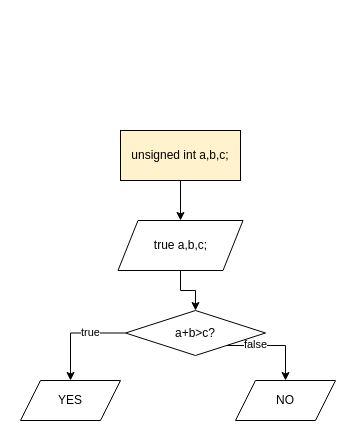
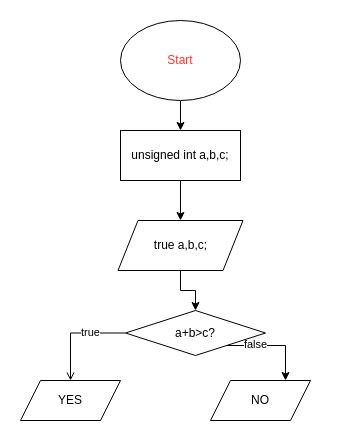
+ <mxCell id="3" value="&lt;font color=&quot;#ff3333&quot;&gt;Start&lt;/font&gt;" style="ellipse;whiteSpace=wrap;html=1;" vertex="1" parent="1"><mxGeometry x="120" y="20" width="120" height="80" as="geometry" /></mxCell>
+ <mxCell id="2" style="edgeStyle=orthogonalEdgeStyle;rounded=0;orthogonalLoop=1;jettySize=auto;html=1;entryX=0.5;entryY=0;entryDx=0;entryDy=0;" edge="1" parent="1" source="3" target="5"><mxGeometry relative="1" as="geometry" /></mxCell>
- <mxCell id="5" value="unsigned int a,b,c;" style="rounded=0;whiteSpace=wrap;html=1;fillColor=#fff2cc;" vertex="1" parent="1"><mxGeometry x="120" y="130" width="120" height="50" as="geometry" /></mxCell>
+ <mxCell id="5" value="unsigned int a,b,c;" style="rounded=0;whiteSpace=wrap;html=1;" vertex="1" parent="1"><mxGeometry x="120" y="130" width="120" height="50" as="geometry" /></mxCell>
- <mxCell id="8" style="edgeStyle=orthogonalEdgeStyle;rounded=0;orthogonalLoop=1;jettySize=auto;html=1;entryX=0.5;entryY=0;entryDx=0;entryDy=0;" edge="1" parent="1" source="12" target="13"><mxGeometry relative="1" as="geometry" /></mxCell>
+ <mxCell id="8" style="edgeStyle=orthogonalEdgeStyle;rounded=0;orthogonalLoop=1;jettySize=auto;html=1;entryX=0.5;entryY=0;entryDx=0;entryDy=0;endArrow=open;" edge="1" parent="1" source="12" target="13"><mxGeometry relative="1" as="geometry" /></mxCell>
- <mxCell id="14" value="NO" style="shape=parallelogram;perimeter=parallelogramPerimeter;whiteSpace=wrap;html=1;fixedSize=1;" vertex="1" parent="1"><mxGeometry x="235" y="380" width="100" height="40" as="geometry" /></mxCell>
+ <mxCell id="14" value="NO" style="shape=parallelogram;perimeter=parallelogramPerimeter;whiteSpace=wrap;html=1;fixedSize=1;" vertex="1" parent="1"><mxGeometry x="210" y="380" width="100" height="40" as="geometry" /></mxCell>
